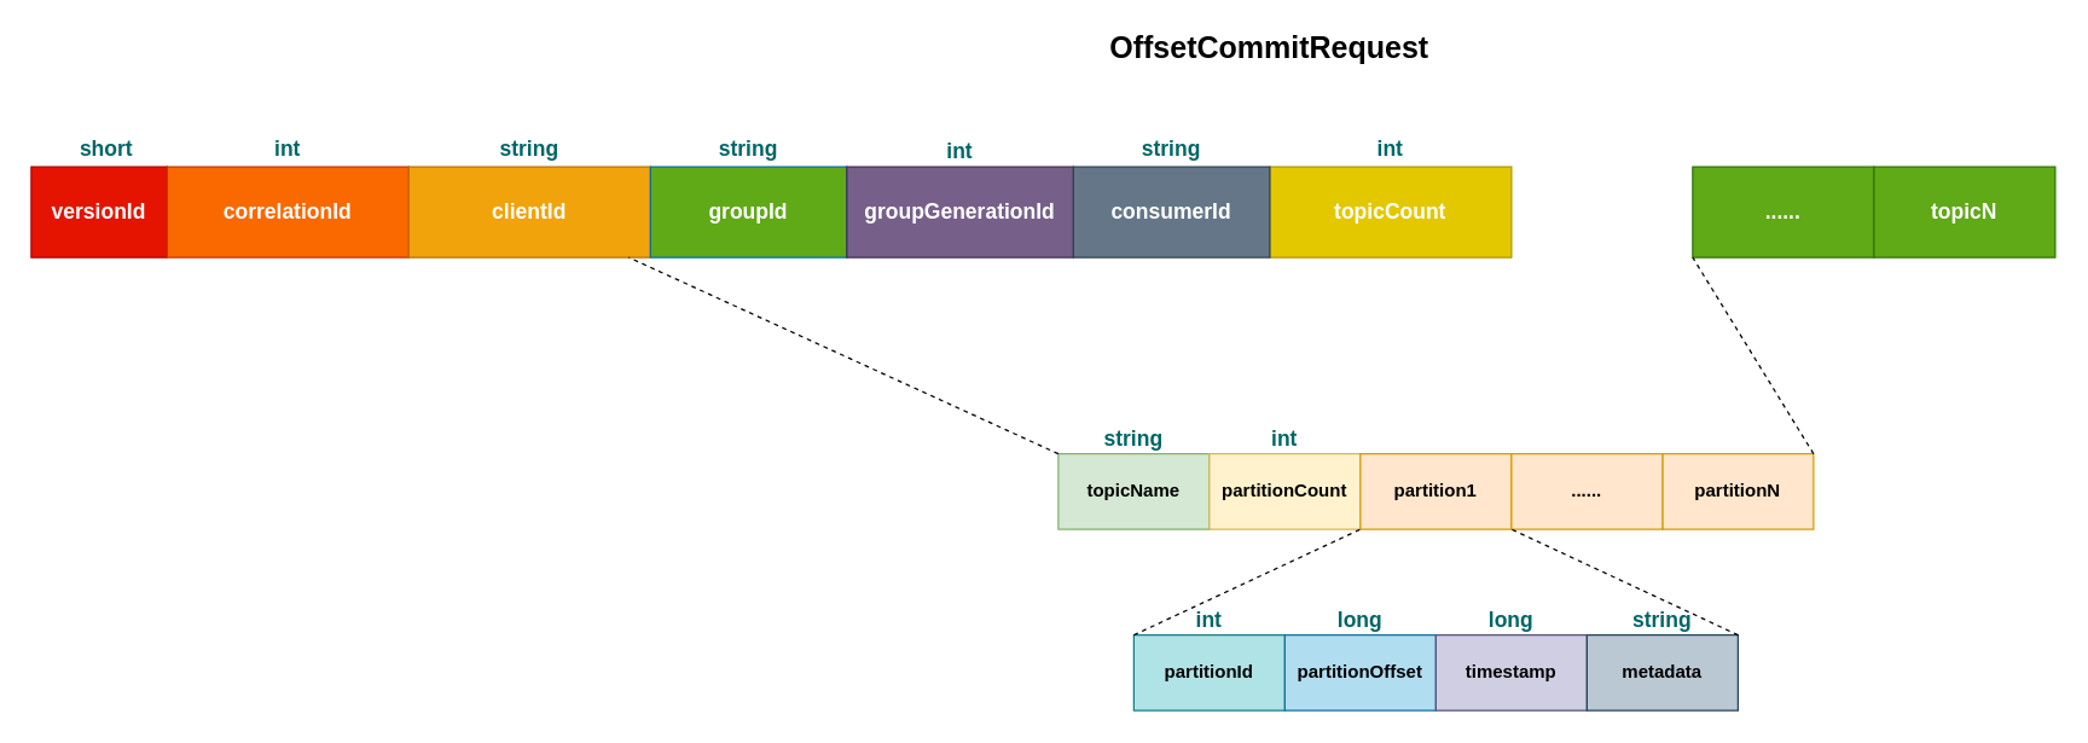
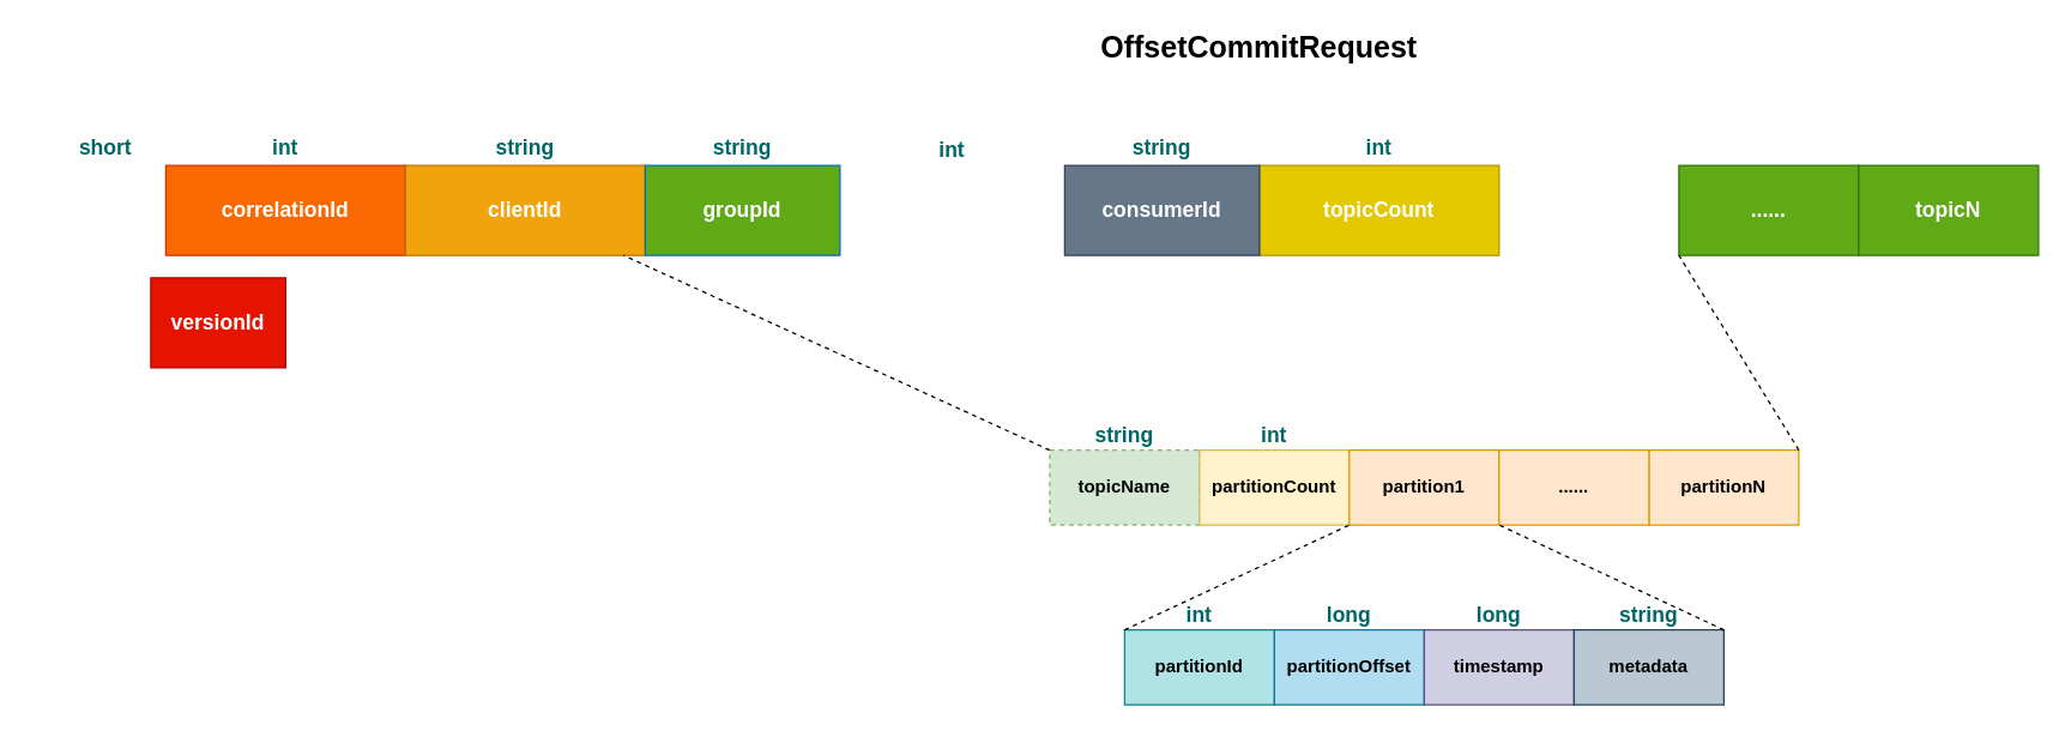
- <mxCell id="2" value="versionId" style="rounded=0;whiteSpace=wrap;html=1;fontSize=14;fillColor=#e51400;strokeColor=#B20000;fontColor=#ffffff;fontStyle=1" parent="1" vertex="1"><mxGeometry x="20" y="110" width="90" height="60" as="geometry" /></mxCell>
+ <mxCell id="2" value="versionId" style="rounded=0;whiteSpace=wrap;html=1;fontSize=14;fillColor=#e51400;strokeColor=#B20000;fontColor=#ffffff;fontStyle=1" parent="1" vertex="1"><mxGeometry x="100" y="185" width="90" height="60" as="geometry" /></mxCell>
- <mxCell id="24" value="groupGenerationId" style="rounded=0;whiteSpace=wrap;html=1;fontSize=14;fillColor=#76608a;strokeColor=#432D57;fontColor=#ffffff;fontStyle=1" vertex="1" parent="1"><mxGeometry x="560" y="110" width="150" height="60" as="geometry" /></mxCell>
- <mxCell id="14" value="topicName" style="rounded=0;whiteSpace=wrap;html=1;fillColor=#d5e8d4;strokeColor=#82b366;fontStyle=1" parent="1" vertex="1"><mxGeometry x="700" y="300" width="100" height="50" as="geometry" /></mxCell>
+ <mxCell id="14" value="topicName" style="rounded=0;whiteSpace=wrap;html=1;fillColor=#d5e8d4;strokeColor=#82b366;fontStyle=1;dashed=1;" parent="1" vertex="1"><mxGeometry x="700" y="300" width="100" height="50" as="geometry" /></mxCell>
